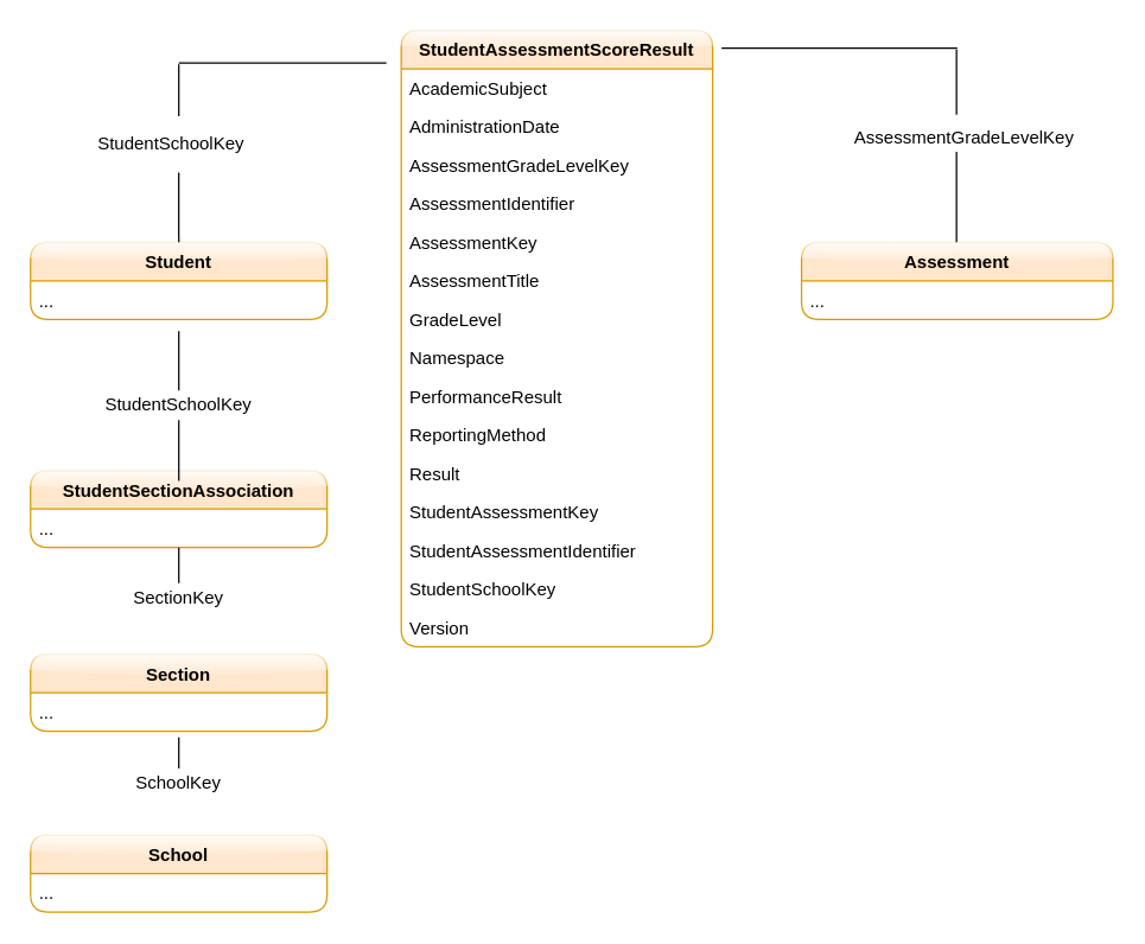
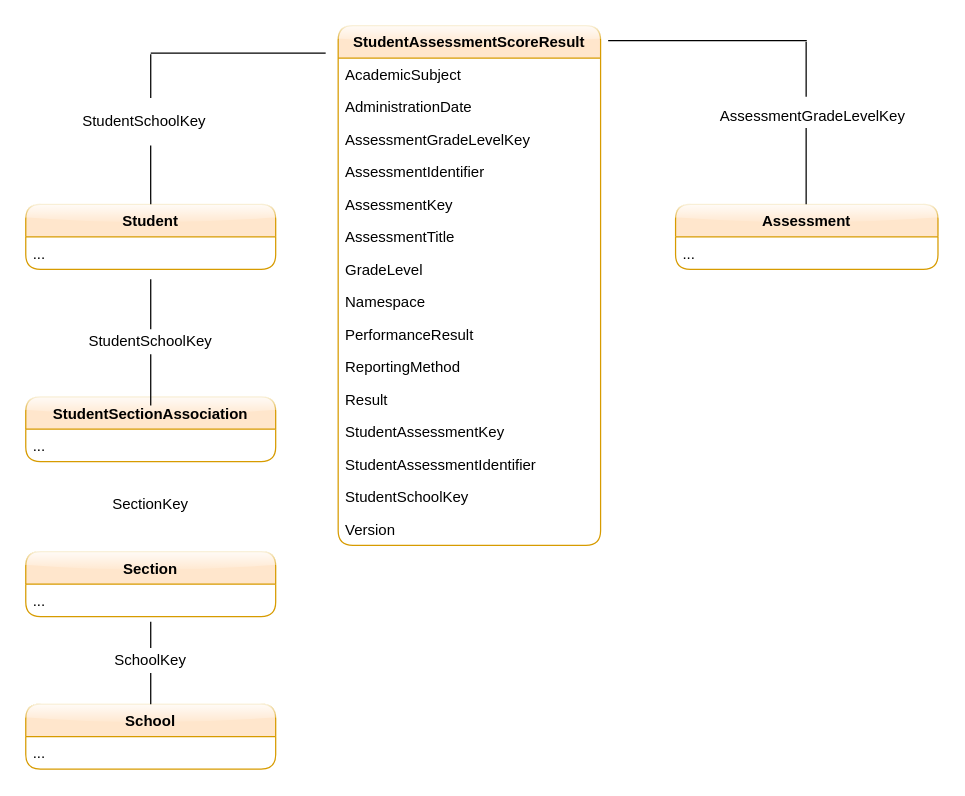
- <mxCell id="41" value="" style="endArrow=none;html=1;entryX=0.5;entryY=1;entryDx=0;entryDy=0;exitX=0.5;exitY=0;exitDx=0;exitDy=0;" edge="1" parent="1" source="32" target="24"><mxGeometry width="50" height="50" relative="1" as="geometry"><mxPoint x="740" y="433" as="sourcePoint" /><mxPoint x="790" y="383" as="targetPoint" /></mxGeometry></mxCell>
+ <mxCell id="43" value="" style="endArrow=none;html=1;exitX=0.5;exitY=0;exitDx=0;exitDy=0;entryX=0.5;entryY=1;entryDx=0;entryDy=0;" edge="1" parent="1" source="28" target="23"><mxGeometry width="50" height="50" relative="1" as="geometry"><mxPoint x="740" y="433" as="sourcePoint" /><mxPoint x="790" y="383" as="targetPoint" /></mxGeometry></mxCell>
